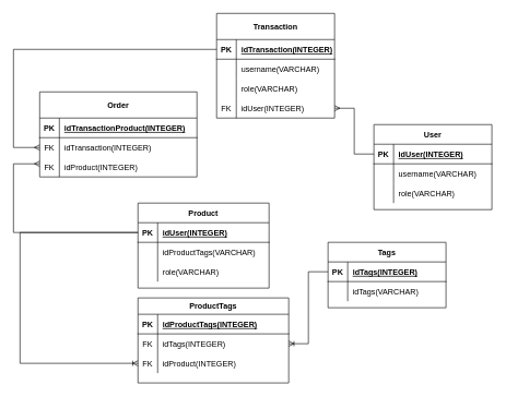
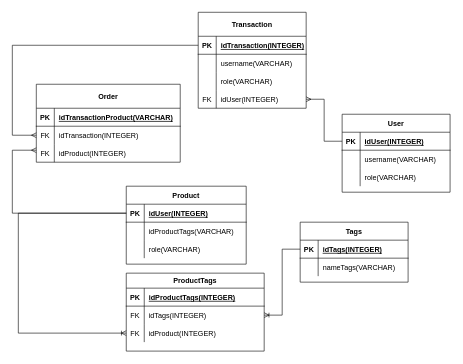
- <mxCell id="57" value="idTransactionProduct(INTEGER)" style="shape=partialRectangle;connectable=0;fillColor=none;top=0;left=0;bottom=0;right=0;align=left;spacingLeft=6;fontStyle=5;overflow=hidden;" vertex="1" parent="55"><mxGeometry x="30" width="210" height="30" as="geometry"><mxRectangle width="210" height="30" as="alternateBounds" /></mxGeometry></mxCell>
+ <mxCell id="57" value="idTransactionProduct(VARCHAR)" style="shape=partialRectangle;connectable=0;fillColor=none;top=0;left=0;bottom=0;right=0;align=left;spacingLeft=6;fontStyle=5;overflow=hidden;" vertex="1" parent="55"><mxGeometry x="30" width="210" height="30" as="geometry"><mxRectangle width="210" height="30" as="alternateBounds" /></mxGeometry></mxCell>
- <mxCell id="18" value="idTags(VARCHAR)" style="shape=partialRectangle;connectable=0;fillColor=none;top=0;left=0;bottom=0;right=0;align=left;spacingLeft=6;overflow=hidden;" vertex="1" parent="16"><mxGeometry x="30" width="150" height="30" as="geometry"><mxRectangle width="150" height="30" as="alternateBounds" /></mxGeometry></mxCell>
+ <mxCell id="18" value="nameTags(VARCHAR)" style="shape=partialRectangle;connectable=0;fillColor=none;top=0;left=0;bottom=0;right=0;align=left;spacingLeft=6;overflow=hidden;" vertex="1" parent="16"><mxGeometry x="30" width="150" height="30" as="geometry"><mxRectangle width="150" height="30" as="alternateBounds" /></mxGeometry></mxCell>
